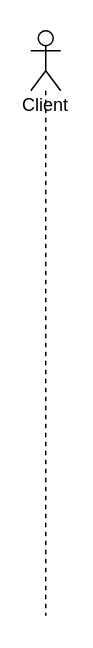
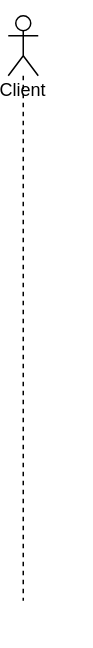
- <mxCell id="2" value="Client" style="shape=umlLifeline;participant=umlActor;perimeter=lifelinePerimeter;whiteSpace=wrap;html=1;container=1;collapsible=0;recursiveResize=0;verticalAlign=top;spacingTop=36;outlineConnect=0;" parent="1" vertex="1"><mxGeometry x="20" y="20" width="20" height="390" as="geometry" /></mxCell>
+ <mxCell id="2" value="Client" style="shape=umlLifeline;participant=umlActor;perimeter=lifelinePerimeter;whiteSpace=wrap;html=1;container=1;collapsible=0;recursiveResize=0;verticalAlign=top;spacingTop=36;outlineConnect=0;" parent="1" vertex="1"><mxGeometry x="5" y="10" width="20" height="390" as="geometry" /></mxCell>
